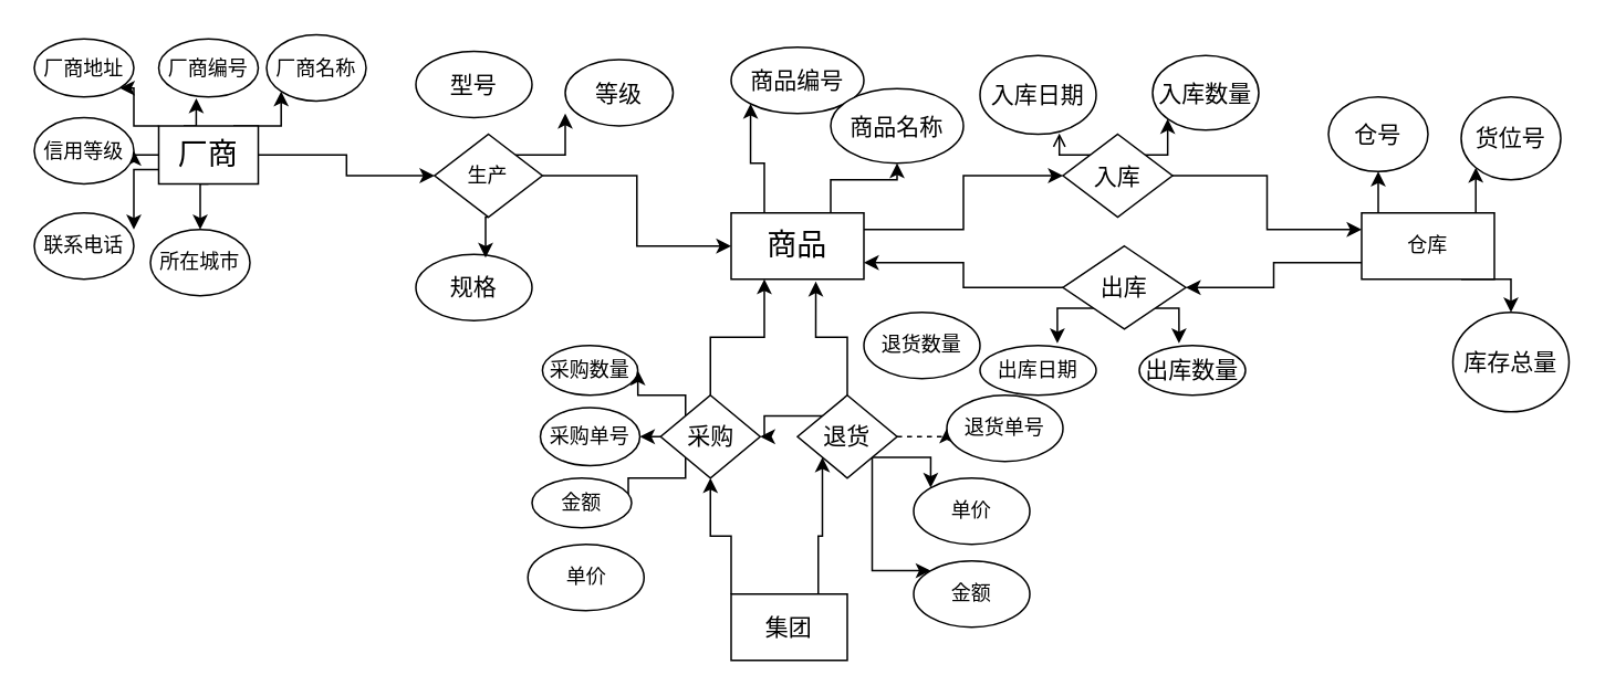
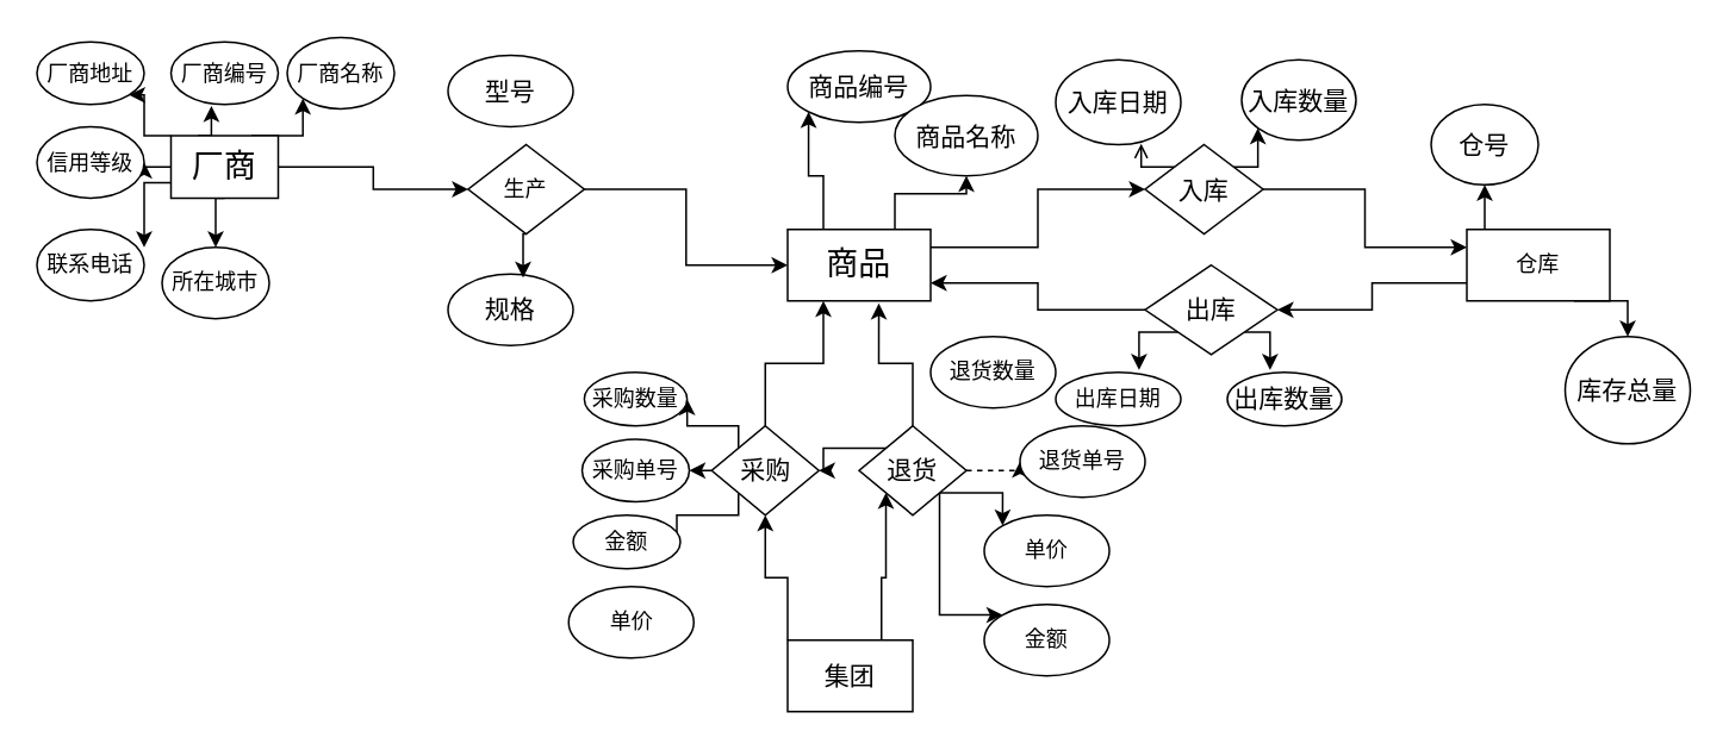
- <mxCell id="10" value="&lt;font style=&quot;font-size: 14px&quot;&gt;等级&lt;/font&gt;" style="ellipse;whiteSpace=wrap;html=1;" vertex="1" parent="1"><mxGeometry x="340" y="35.5" width="65" height="40" as="geometry" /></mxCell>
- <mxCell id="29" value="&lt;font style=&quot;font-size: 14px&quot;&gt;货位号&lt;/font&gt;" style="ellipse;whiteSpace=wrap;html=1;" vertex="1" parent="1"><mxGeometry x="880" y="58" width="60" height="50" as="geometry" /></mxCell>
- <mxCell id="68" style="edgeStyle=orthogonalEdgeStyle;rounded=0;orthogonalLoop=1;jettySize=auto;html=1;exitX=1;exitY=0;exitDx=0;exitDy=0;entryX=0;entryY=0.813;entryDx=0;entryDy=0;entryPerimeter=0;" edge="1" parent="1" source="70" target="10"><mxGeometry relative="1" as="geometry" /></mxCell>
- <mxCell id="24" style="edgeStyle=orthogonalEdgeStyle;rounded=0;orthogonalLoop=1;jettySize=auto;html=1;exitX=0.75;exitY=0;exitDx=0;exitDy=0;entryX=0;entryY=1;entryDx=0;entryDy=0;" edge="1" parent="1" source="27" target="29"><mxGeometry relative="1" as="geometry" /></mxCell>
